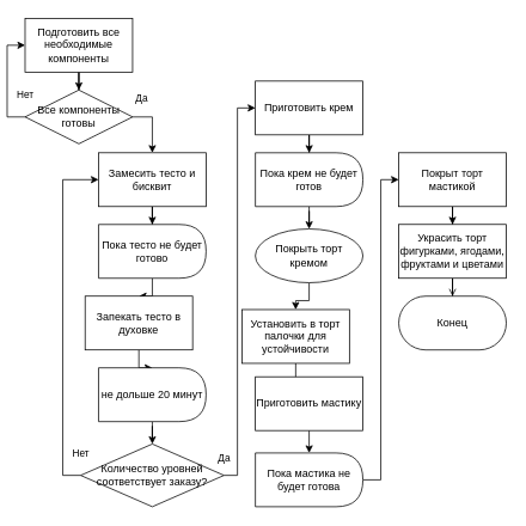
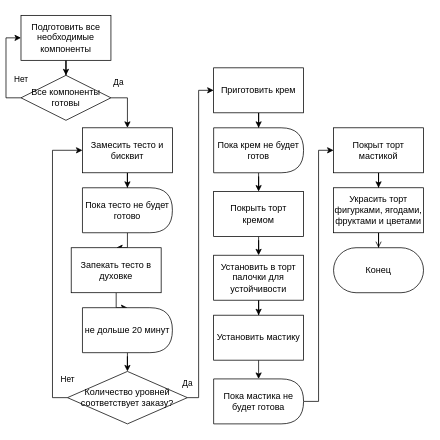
- <mxCell id="23" value="Покрыть торт кремом" style="ellipse;whiteSpace=wrap;html=1;" vertex="1" parent="1"><mxGeometry x="277" y="255" width="120" height="60" as="geometry" /></mxCell>
+ <mxCell id="23" value="Покрыть торт кремом" style="rounded=0;whiteSpace=wrap;html=1;" vertex="1" parent="1"><mxGeometry x="277" y="255" width="120" height="60" as="geometry" /></mxCell>
- <mxCell id="25" value="Установить в торт палочки для устойчивости" style="rounded=0;whiteSpace=wrap;html=1;" vertex="1" parent="1"><mxGeometry x="262" y="345" width="120" height="60" as="geometry" /></mxCell>
+ <mxCell id="25" value="Установить в торт палочки для устойчивости" style="rounded=0;whiteSpace=wrap;html=1;" vertex="1" parent="1"><mxGeometry x="277" y="340" width="120" height="60" as="geometry" /></mxCell>
- <mxCell id="27" value="Приготовить мастику" style="rounded=0;whiteSpace=wrap;html=1;" vertex="1" parent="1"><mxGeometry x="277" y="420" width="120" height="60" as="geometry" /></mxCell>
+ <mxCell id="27" value="Установить мастику" style="rounded=0;whiteSpace=wrap;html=1;" vertex="1" parent="1"><mxGeometry x="277" y="420" width="120" height="60" as="geometry" /></mxCell>
